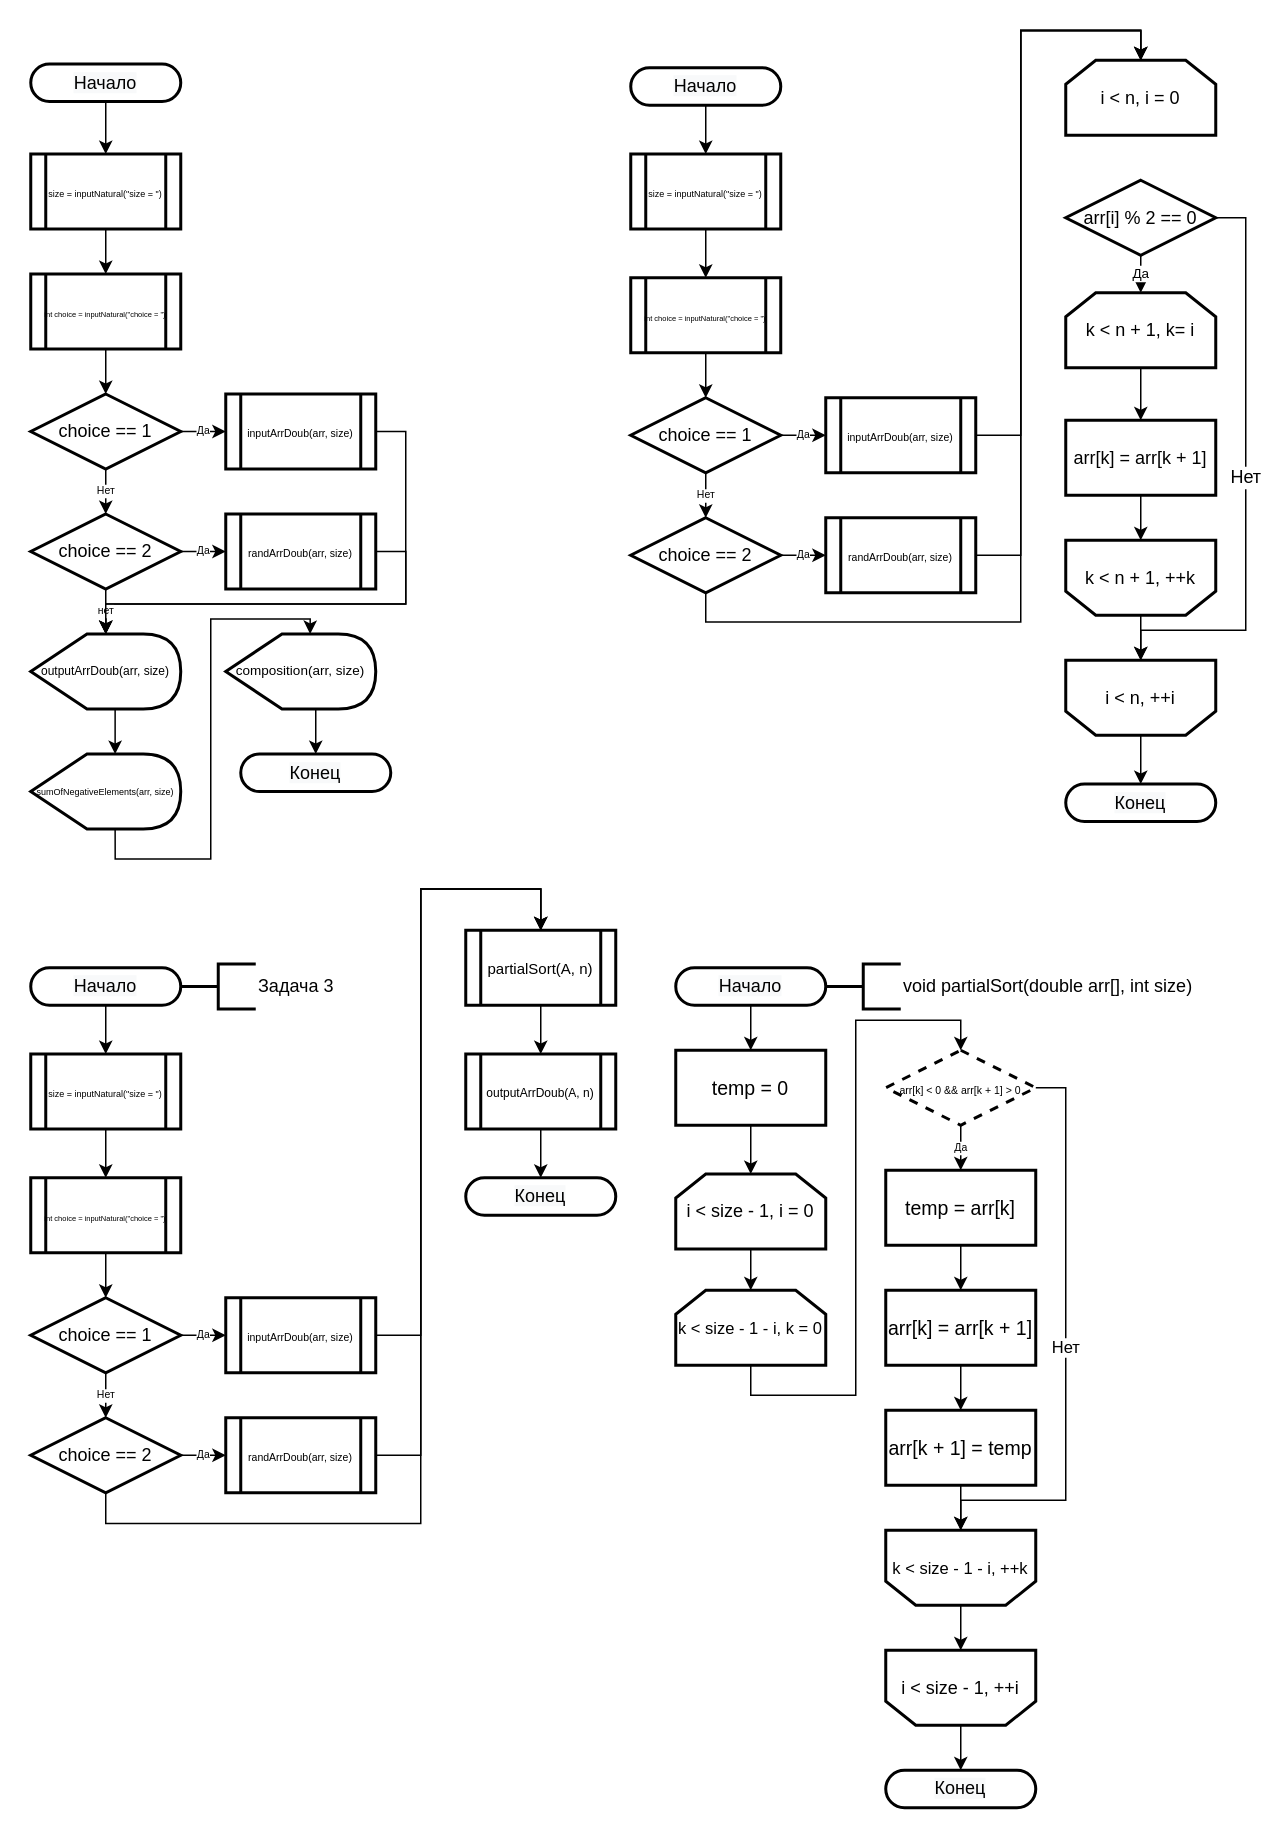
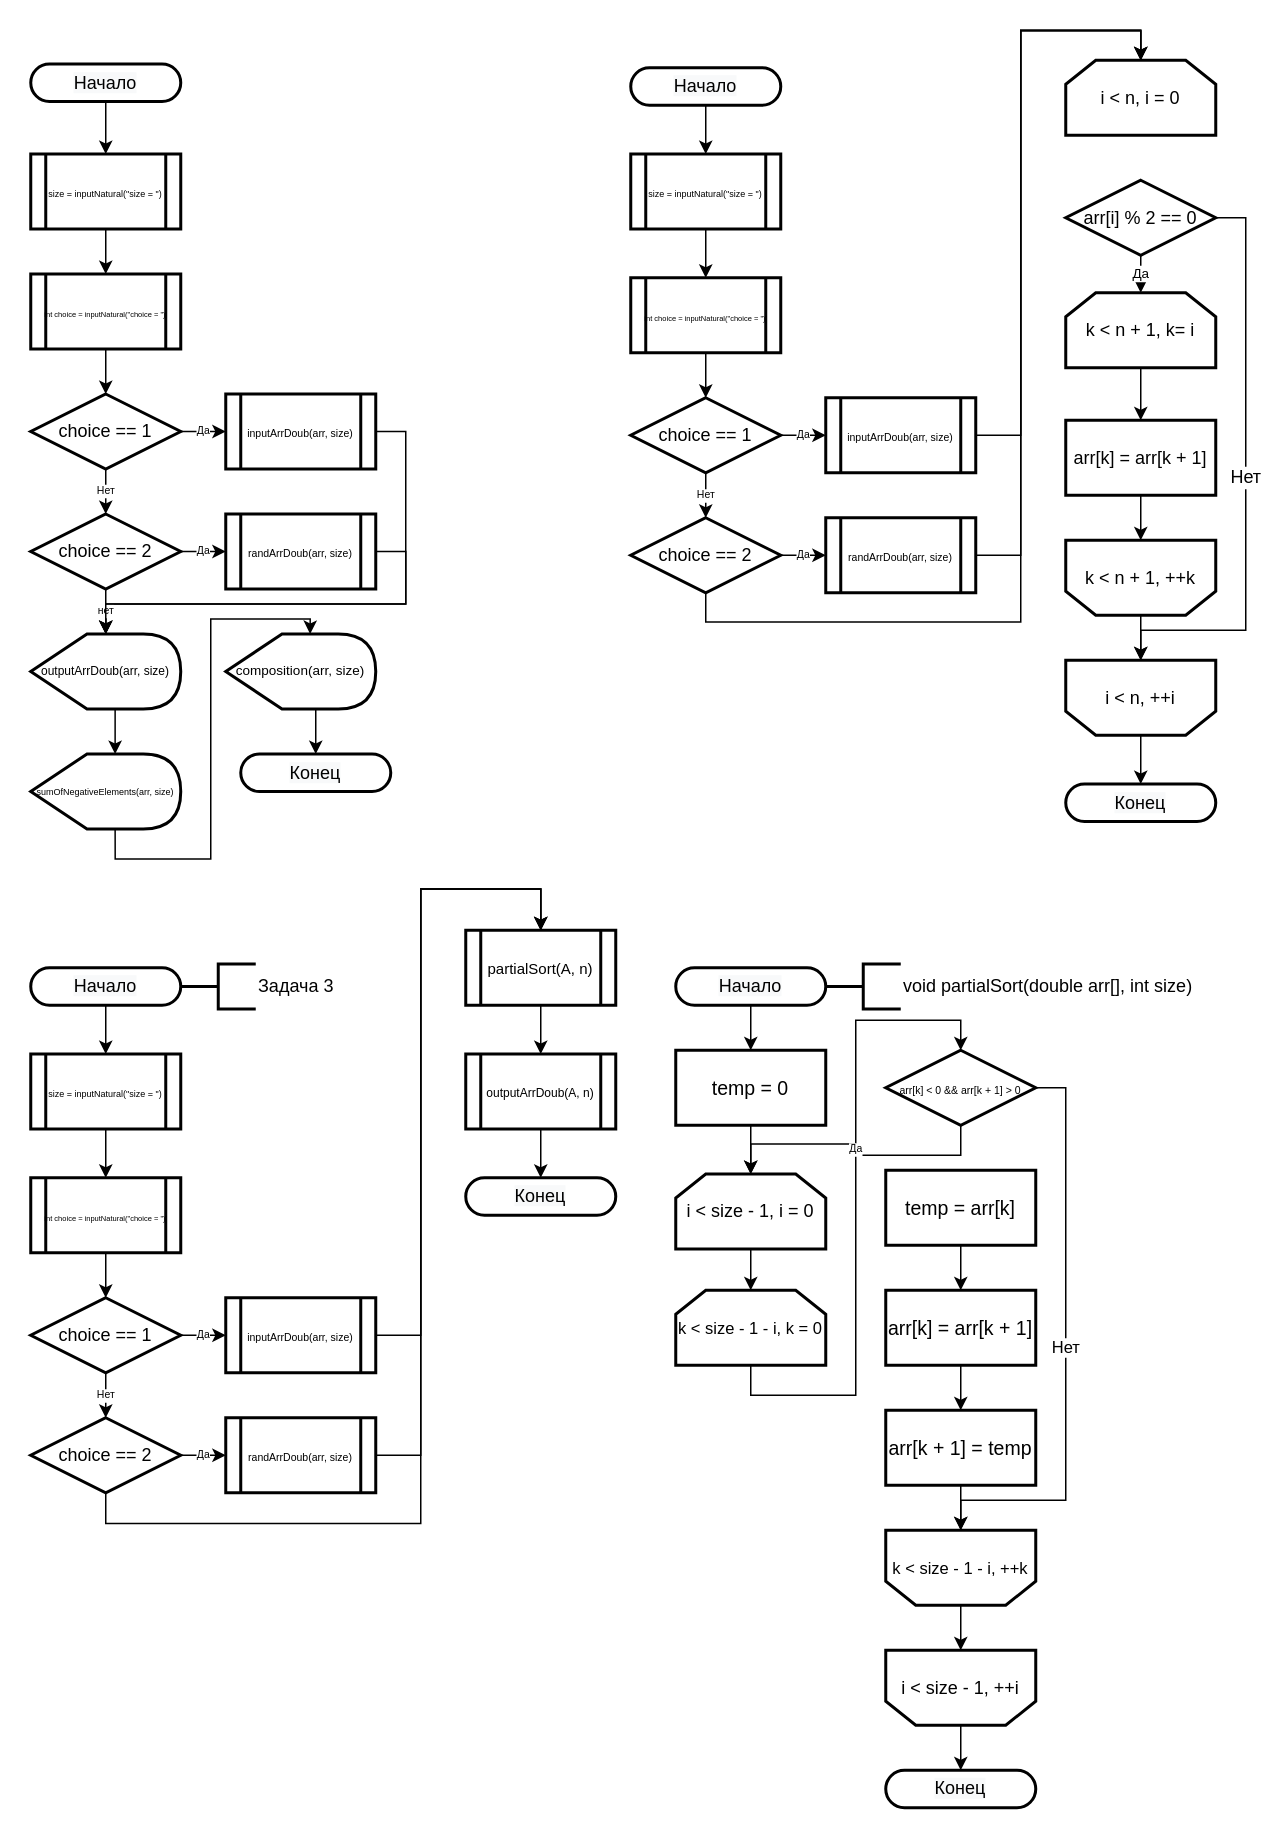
- <mxCell id="87" value="&lt;font style=&quot;font-size: 7px;&quot;&gt;arr[k] &amp;lt; 0 &amp;amp;&amp;amp; arr[k + 1] &amp;gt; 0&lt;/font&gt;" style="rhombus;whiteSpace=wrap;html=1;strokeWidth=2;dashed=1;" vertex="1" parent="1"><mxGeometry x="590" y="699.5" width="100" height="50" as="geometry" /></mxCell>
+ <mxCell id="87" value="&lt;font style=&quot;font-size: 7px;&quot;&gt;arr[k] &amp;lt; 0 &amp;amp;&amp;amp; arr[k + 1] &amp;gt; 0&lt;/font&gt;" style="rhombus;whiteSpace=wrap;html=1;strokeWidth=2;" vertex="1" parent="1"><mxGeometry x="590" y="699.5" width="100" height="50" as="geometry" /></mxCell>
- <mxCell id="85" value="Да" style="edgeStyle=orthogonalEdgeStyle;rounded=0;orthogonalLoop=1;jettySize=auto;html=1;exitX=0.5;exitY=1;exitDx=0;exitDy=0;fontSize=7;" edge="1" parent="1" source="87" target="89"><mxGeometry relative="1" as="geometry" /></mxCell>
+ <mxCell id="85" value="Да" style="edgeStyle=orthogonalEdgeStyle;rounded=0;orthogonalLoop=1;jettySize=auto;html=1;exitX=0.5;exitY=1;exitDx=0;exitDy=0;fontSize=7;" edge="1" parent="1" source="87" target="82"><mxGeometry relative="1" as="geometry" /></mxCell>
